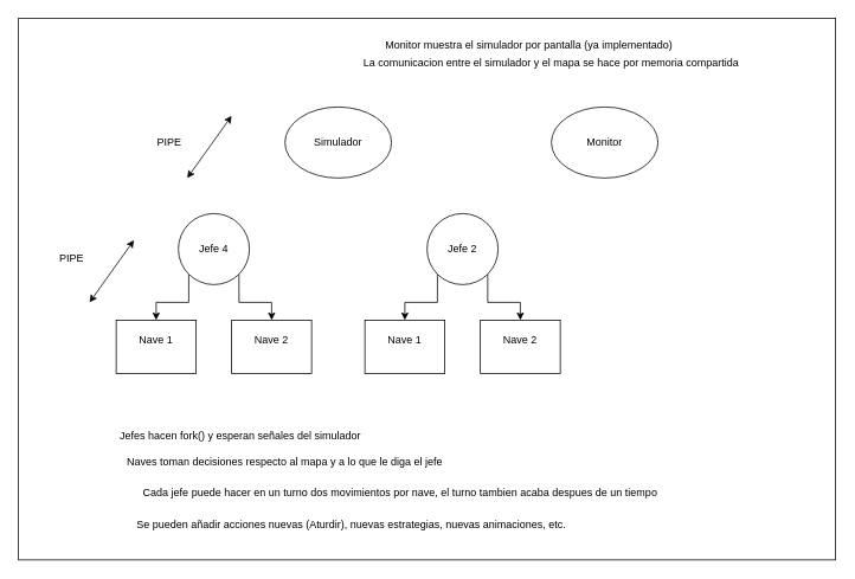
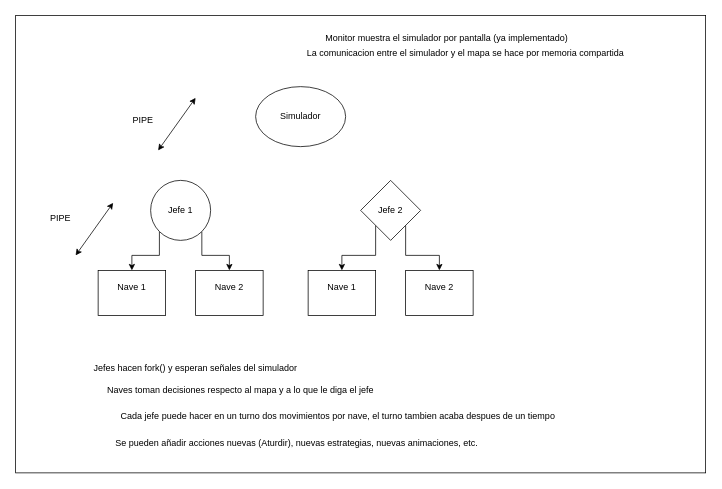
- <mxCell id="3" value="Simulador" style="ellipse;whiteSpace=wrap;html=1;" vertex="1" parent="1"><mxGeometry x="320" y="120" width="120" height="80" as="geometry" /></mxCell>
+ <mxCell id="3" value="Simulador" style="ellipse;whiteSpace=wrap;html=1;" vertex="1" parent="1"><mxGeometry x="340" y="115" width="120" height="80" as="geometry" /></mxCell>
- <mxCell id="21" value="Monitor" style="ellipse;whiteSpace=wrap;html=1;" vertex="1" parent="1"><mxGeometry x="620" y="120" width="120" height="80" as="geometry" /></mxCell>
- <mxCell id="6" value="&lt;div&gt;Jefe 4&lt;/div&gt;" style="ellipse;whiteSpace=wrap;html=1;aspect=fixed;" vertex="1" parent="1"><mxGeometry x="200" y="240" width="80" height="80" as="geometry" /></mxCell>
+ <mxCell id="6" value="&lt;div&gt;Jefe 1&lt;/div&gt;" style="ellipse;whiteSpace=wrap;html=1;aspect=fixed;" vertex="1" parent="1"><mxGeometry x="200" y="240" width="80" height="80" as="geometry" /></mxCell>
- <mxCell id="9" value="&lt;div&gt;Jefe 2&lt;br&gt;&lt;/div&gt;" style="ellipse;whiteSpace=wrap;html=1;aspect=fixed;" vertex="1" parent="1"><mxGeometry x="480" y="240" width="80" height="80" as="geometry" /></mxCell>
+ <mxCell id="9" value="&lt;div&gt;Jefe 2&lt;br&gt;&lt;/div&gt;" style="rhombus;whiteSpace=wrap;html=1;aspect=fixed;" vertex="1" parent="1"><mxGeometry x="480" y="240" width="80" height="80" as="geometry" /></mxCell>
- <mxCell id="18" value="Jefes hacen fork() y esperan señales del simulador " style="text;html=1;strokeColor=none;fillColor=none;align=center;verticalAlign=middle;whiteSpace=wrap;rounded=0;" vertex="1" parent="1"><mxGeometry x="105" y="480" width="330" height="20" as="geometry" /></mxCell>
+ <mxCell id="18" value="Jefes hacen fork() y esperan señales del simulador " style="text;html=1;strokeColor=none;fillColor=none;align=center;verticalAlign=middle;whiteSpace=wrap;rounded=0;" vertex="1" parent="1"><mxGeometry x="95" y="480" width="330" height="20" as="geometry" /></mxCell>
